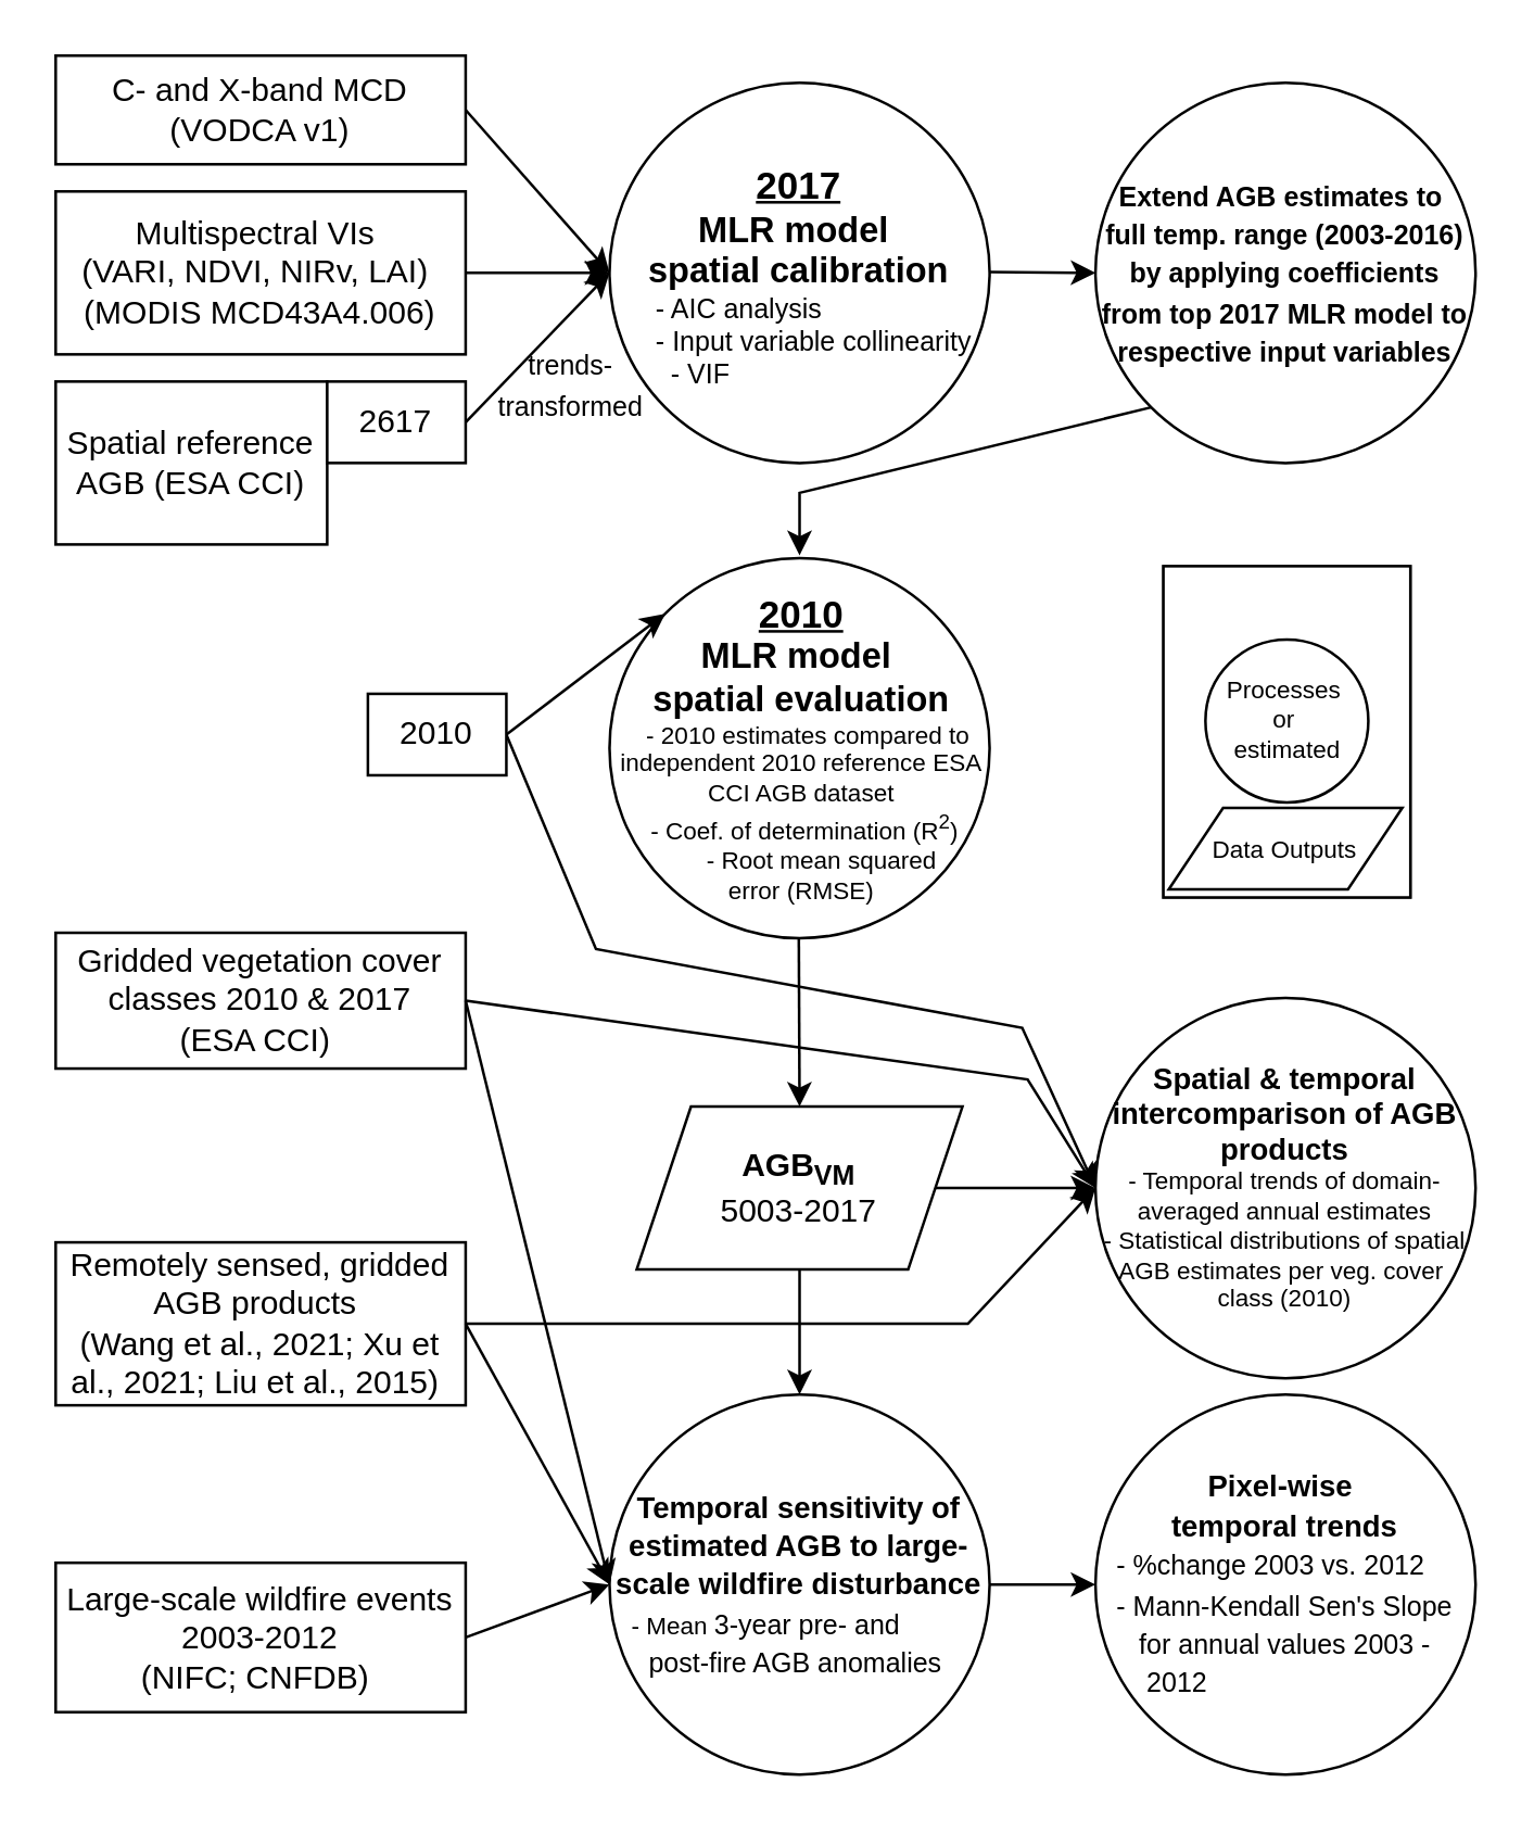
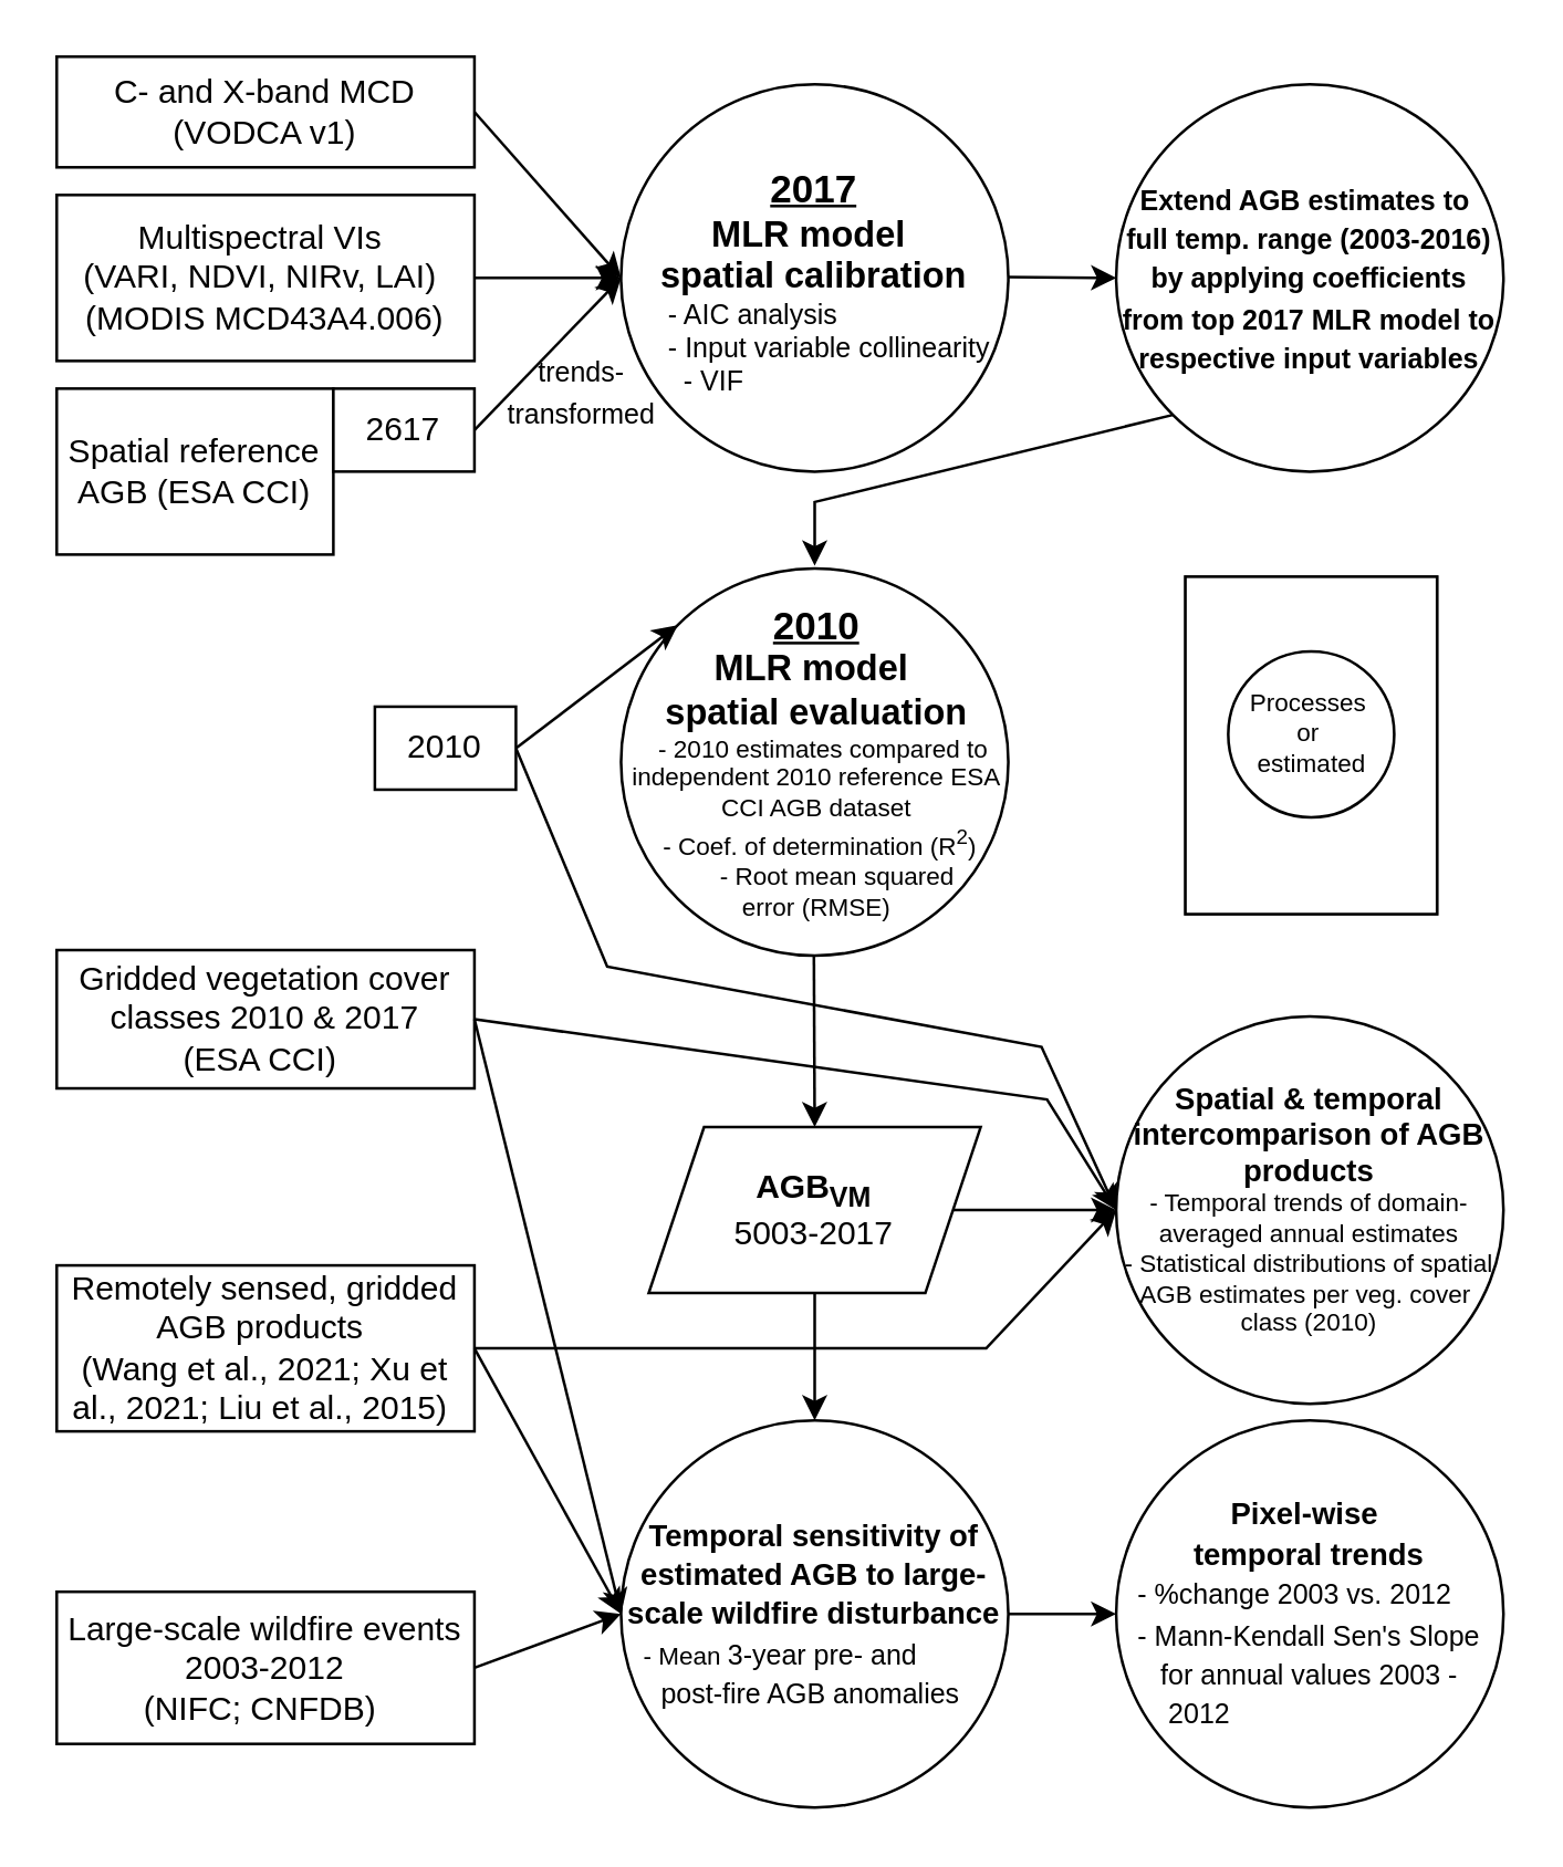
- <mxCell id="29" value="&lt;font style=&quot;font-size: 9px;&quot;&gt;Data Outputs&lt;/font&gt;" style="shape=parallelogram;perimeter=parallelogramPerimeter;whiteSpace=wrap;html=1;fixedSize=1;" parent="26" vertex="1"><mxGeometry x="2" y="89" width="86" height="30" as="geometry" /></mxCell>
